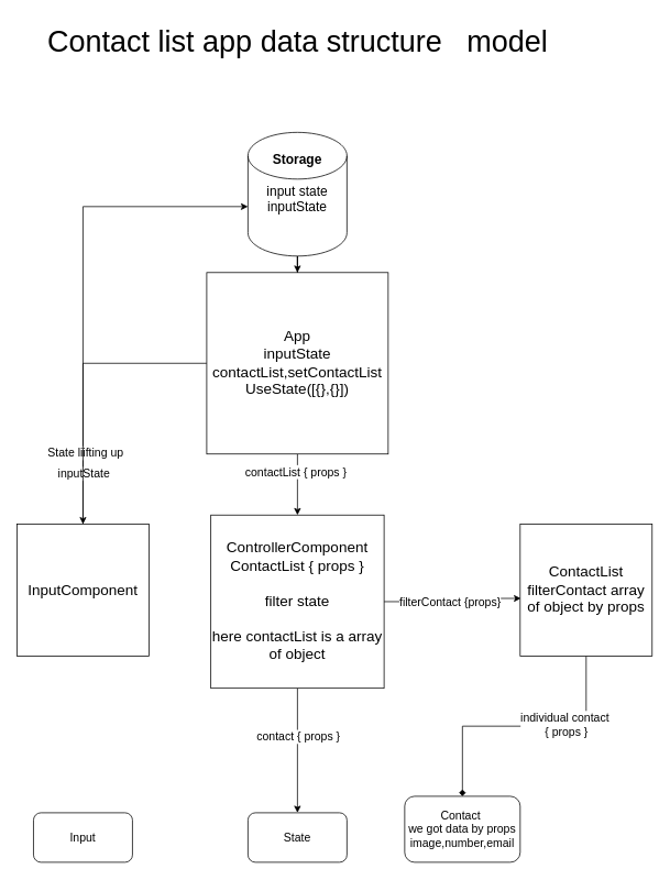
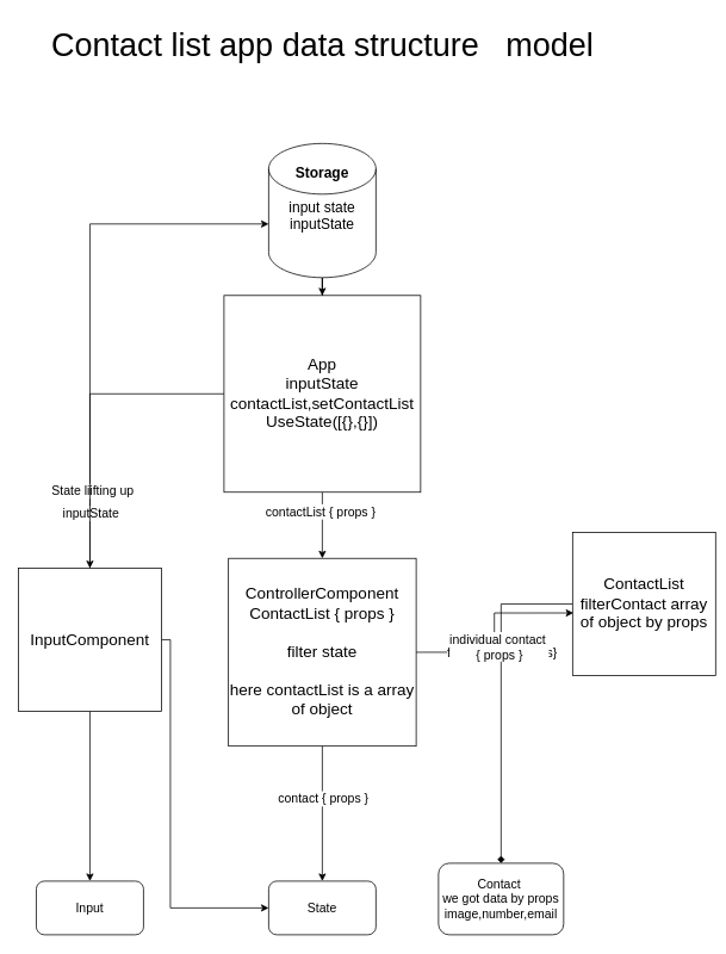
- <mxCell id="21" value="ContactList&lt;br&gt;filterContact array of object by props" style="whiteSpace=wrap;html=1;aspect=fixed;fontSize=18;" parent="1" vertex="1"><mxGeometry x="630" y="635" width="160" height="160" as="geometry" /></mxCell>
+ <mxCell id="21" value="ContactList&lt;br&gt;filterContact array of object by props" style="whiteSpace=wrap;html=1;aspect=fixed;fontSize=18;" parent="1" vertex="1"><mxGeometry x="640" y="595" width="160" height="160" as="geometry" /></mxCell>
+ <mxCell id="10" style="edgeStyle=orthogonalEdgeStyle;rounded=0;orthogonalLoop=1;jettySize=auto;html=1;entryX=0.5;entryY=0;entryDx=0;entryDy=0;" parent="1" source="13" target="22" edge="1"><mxGeometry relative="1" as="geometry" /></mxCell>
+ <mxCell id="11" style="edgeStyle=orthogonalEdgeStyle;rounded=0;orthogonalLoop=1;jettySize=auto;html=1;entryX=0;entryY=0.5;entryDx=0;entryDy=0;" parent="1" source="13" target="23" edge="1"><mxGeometry relative="1" as="geometry"><Array as="points"><mxPoint x="190" y="715" /><mxPoint x="190" y="1015" /></Array></mxGeometry></mxCell>
